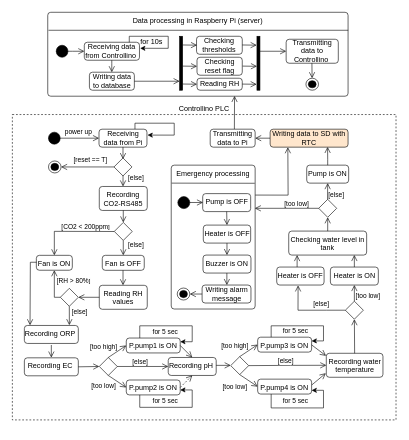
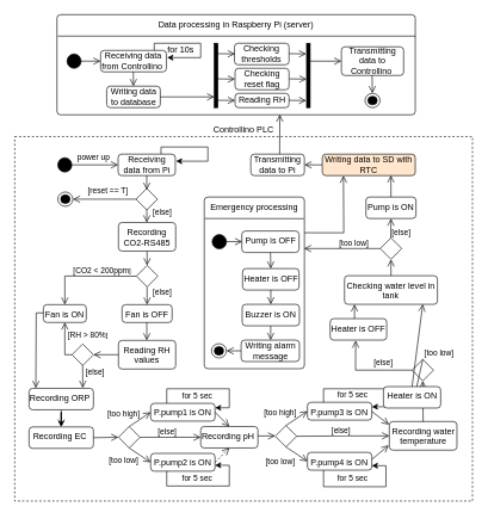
- <mxCell id="71" value="Heater is ON" style="html=1;align=center;verticalAlign=top;rounded=1;absoluteArcSize=1;arcSize=10;dashed=0;whiteSpace=wrap;" vertex="1" parent="1"><mxGeometry x="550.5" y="445" width="80" height="30" as="geometry" /></mxCell>
+ <mxCell id="71" value="Heater is ON" style="html=1;align=center;verticalAlign=top;rounded=1;absoluteArcSize=1;arcSize=10;dashed=0;whiteSpace=wrap;" vertex="1" parent="1"><mxGeometry x="535.5" y="540" width="80" height="30" as="geometry" /></mxCell>
+ <mxCell id="31" value="" style="edgeStyle=orthogonalEdgeStyle;rounded=0;orthogonalLoop=1;jettySize=auto;html=1;" edge="1" parent="1" source="32" target="33"><mxGeometry relative="1" as="geometry" /></mxCell>
